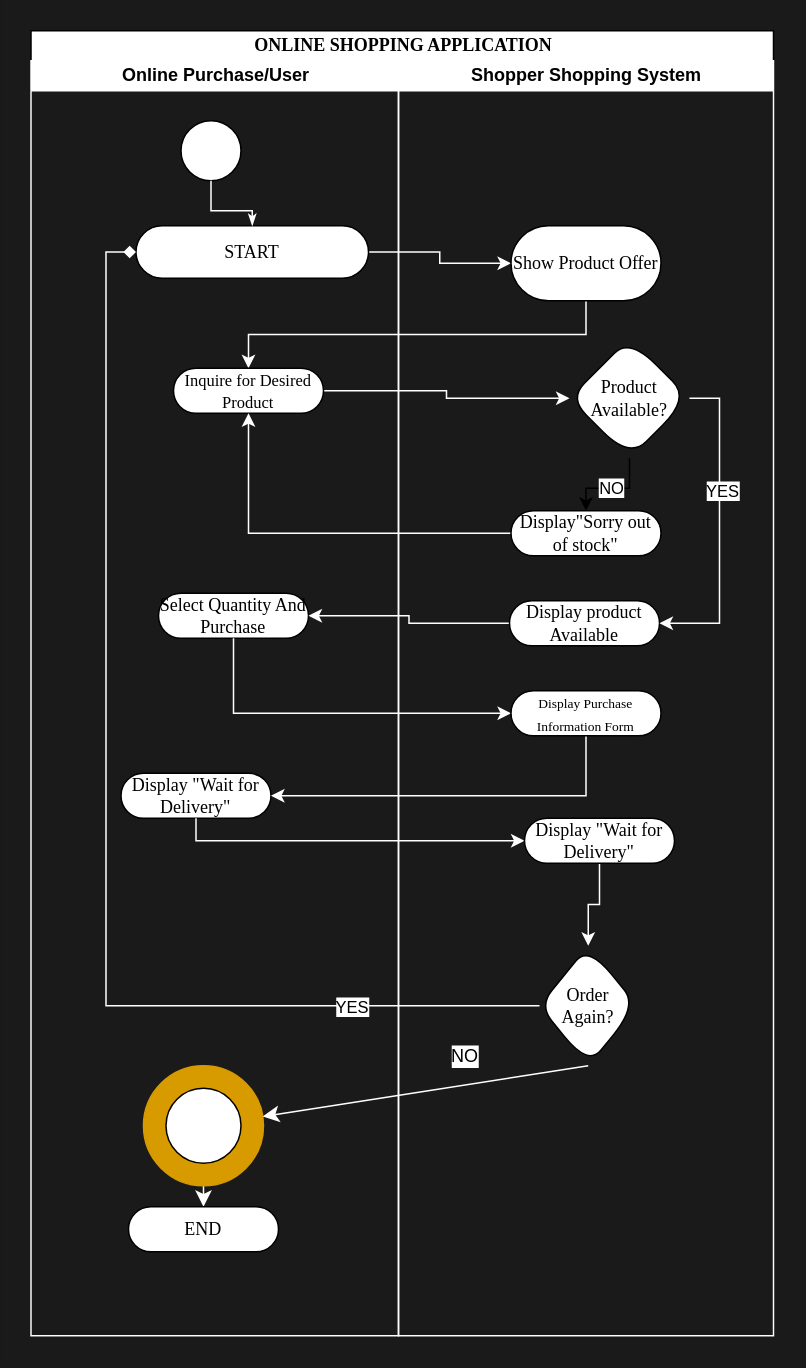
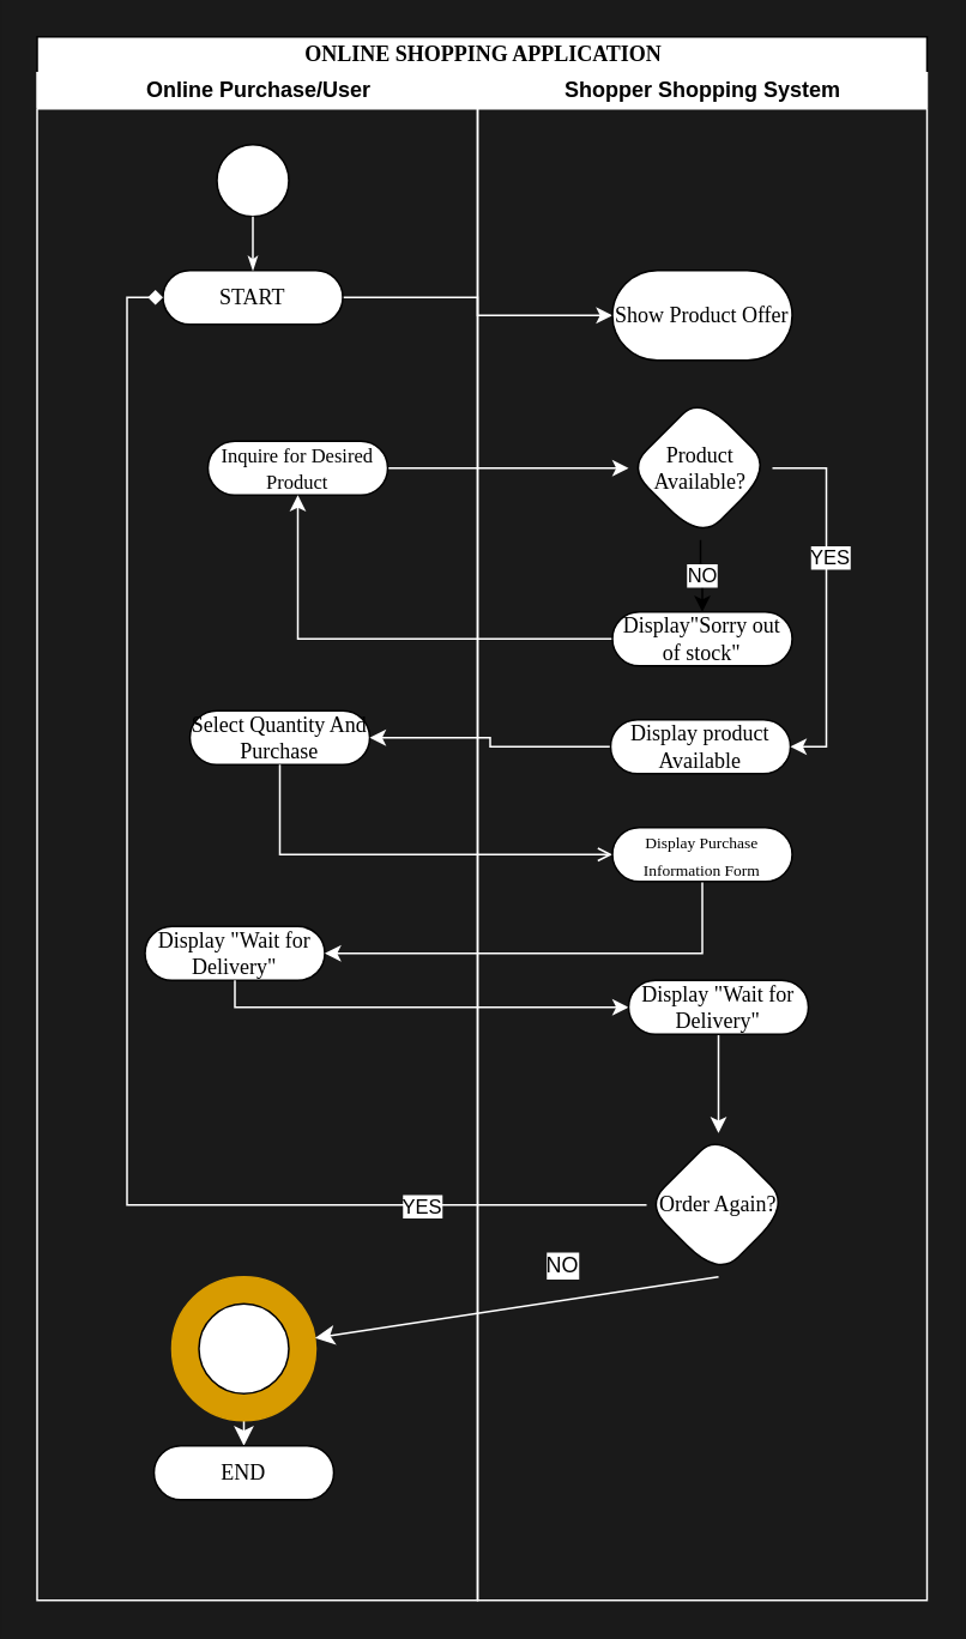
- <mxCell id="10" value="START" style="rounded=1;whiteSpace=wrap;html=1;shadow=0;comic=0;labelBackgroundColor=none;strokeWidth=1;fontFamily=Verdana;fontSize=12;align=center;arcSize=50;" parent="6" vertex="1"><mxGeometry x="70" y="110" width="155" height="35" as="geometry" /></mxCell>
+ <mxCell id="10" value="START" style="rounded=1;whiteSpace=wrap;html=1;shadow=0;comic=0;labelBackgroundColor=none;strokeWidth=1;fontFamily=Verdana;fontSize=12;align=center;arcSize=50;" parent="6" vertex="1"><mxGeometry x="70" y="110" width="100" height="30" as="geometry" /></mxCell>
- <mxCell id="4" style="edgeStyle=orthogonalEdgeStyle;rounded=0;orthogonalLoop=1;jettySize=auto;html=1;exitX=0.5;exitY=1;exitDx=0;exitDy=0;strokeColor=#FFFFFF;" parent="2" source="29" target="7" edge="1"><mxGeometry relative="1" as="geometry"><mxPoint x="120" y="210" as="targetPoint" /></mxGeometry></mxCell>
- <mxCell id="36" value="Product Available?" style="rhombus;whiteSpace=wrap;html=1;fontFamily=Verdana;rounded=1;shadow=0;comic=0;labelBackgroundColor=none;strokeWidth=1;arcSize=50;" parent="26" vertex="1"><mxGeometry x="114" y="185" width="80" height="80" as="geometry" /></mxCell>
+ <mxCell id="36" value="Product Available?" style="rhombus;whiteSpace=wrap;html=1;fontFamily=Verdana;rounded=1;shadow=0;comic=0;labelBackgroundColor=none;strokeWidth=1;arcSize=50;" parent="26" vertex="1"><mxGeometry x="84" y="180" width="80" height="80" as="geometry" /></mxCell>
- <mxCell id="19" style="edgeStyle=orthogonalEdgeStyle;rounded=0;orthogonalLoop=1;jettySize=auto;html=1;exitX=0.5;exitY=1;exitDx=0;exitDy=0;entryX=0;entryY=0.5;entryDx=0;entryDy=0;strokeColor=#FFFFFF;" parent="2" source="8" target="28" edge="1"><mxGeometry relative="1" as="geometry" /></mxCell>
+ <mxCell id="19" style="edgeStyle=orthogonalEdgeStyle;rounded=0;orthogonalLoop=1;jettySize=auto;html=1;exitX=0.5;exitY=1;exitDx=0;exitDy=0;entryX=0;entryY=0.5;entryDx=0;entryDy=0;strokeColor=#FFFFFF;endArrow=open;" parent="2" source="8" target="28" edge="1"><mxGeometry relative="1" as="geometry" /></mxCell>
- <mxCell id="37" value="Order Again?" style="rhombus;whiteSpace=wrap;html=1;fontFamily=Verdana;rounded=1;shadow=0;comic=0;labelBackgroundColor=none;strokeWidth=1;arcSize=50;" parent="26" vertex="1"><mxGeometry x="94" y="590" width="65" height="80" as="geometry" /></mxCell>
+ <mxCell id="37" value="Order Again?" style="rhombus;whiteSpace=wrap;html=1;fontFamily=Verdana;rounded=1;shadow=0;comic=0;labelBackgroundColor=none;strokeWidth=1;arcSize=50;" parent="26" vertex="1"><mxGeometry x="94" y="590" width="80" height="80" as="geometry" /></mxCell>
